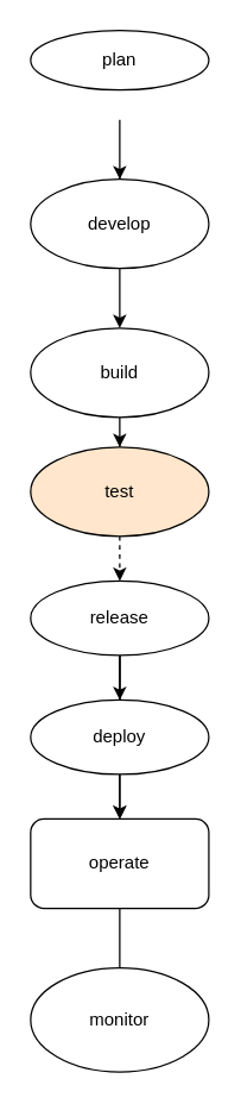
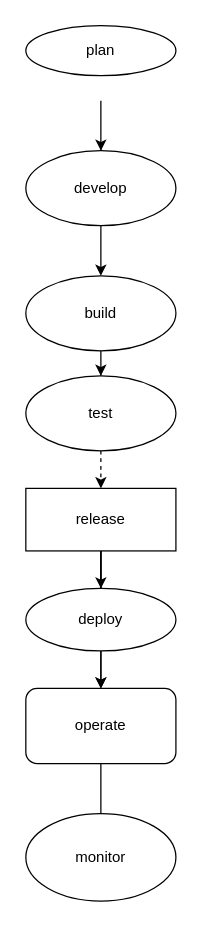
- <mxCell id="6" value="test" style="ellipse;whiteSpace=wrap;html=1;fillColor=#ffe6cc;" vertex="1" parent="1"><mxGeometry x="20" y="300" width="120" height="60" as="geometry" /></mxCell>
+ <mxCell id="6" value="test" style="ellipse;whiteSpace=wrap;html=1;" vertex="1" parent="1"><mxGeometry x="20" y="300" width="120" height="60" as="geometry" /></mxCell>
- <mxCell id="9" value="release" style="ellipse;whiteSpace=wrap;html=1;" vertex="1" parent="1"><mxGeometry x="20" y="390" width="120" height="50" as="geometry" /></mxCell>
+ <mxCell id="9" value="release" style="whiteSpace=wrap;html=1;rounded=0;" vertex="1" parent="1"><mxGeometry x="20" y="390" width="120" height="50" as="geometry" /></mxCell>
